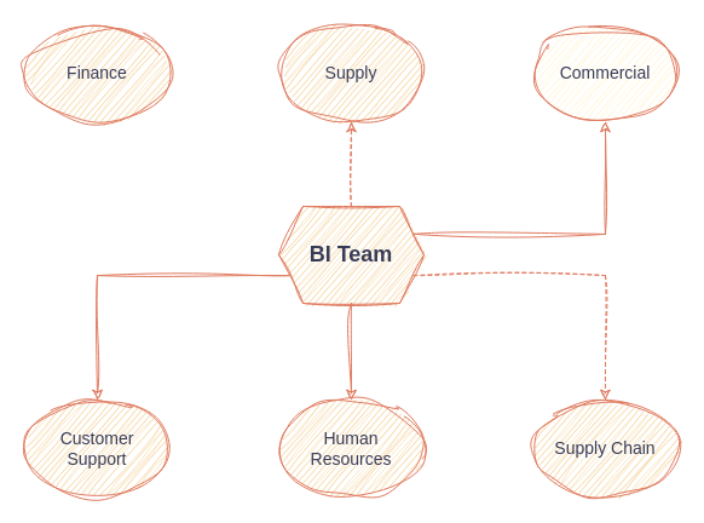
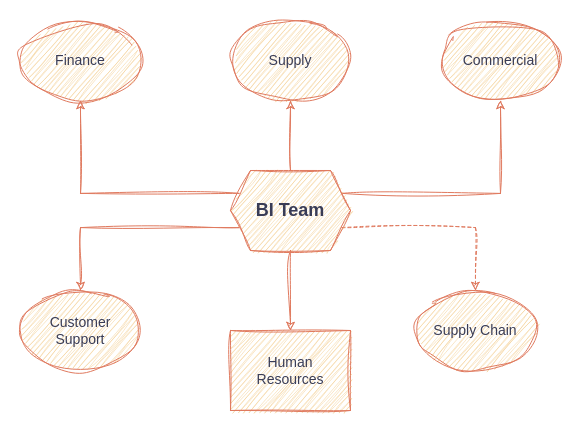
- <mxCell id="13" value="&lt;font style=&quot;font-size: 14px;&quot;&gt;Commercial&lt;/font&gt;" style="ellipse;whiteSpace=wrap;html=1;fillColor=#fff2cc;strokeColor=#E07A5F;sketch=1;curveFitting=1;jiggle=2;labelBackgroundColor=none;fontColor=#393C56;" vertex="1" parent="1"><mxGeometry x="440" y="20" width="120" height="80" as="geometry" /></mxCell>
+ <mxCell id="13" value="&lt;font style=&quot;font-size: 14px;&quot;&gt;Commercial&lt;/font&gt;" style="ellipse;whiteSpace=wrap;html=1;fillColor=#F2CC8F;strokeColor=#E07A5F;sketch=1;curveFitting=1;jiggle=2;labelBackgroundColor=none;fontColor=#393C56;" vertex="1" parent="1"><mxGeometry x="440" y="20" width="120" height="80" as="geometry" /></mxCell>
- <mxCell id="3" style="edgeStyle=orthogonalEdgeStyle;rounded=0;orthogonalLoop=1;jettySize=auto;html=1;entryX=0.5;entryY=1;entryDx=0;entryDy=0;sketch=1;curveFitting=1;jiggle=2;labelBackgroundColor=none;strokeColor=#E07A5F;fontColor=default;dashed=1;" edge="1" parent="1" source="8" target="12"><mxGeometry relative="1" as="geometry" /></mxCell>
+ <mxCell id="3" style="edgeStyle=orthogonalEdgeStyle;rounded=0;orthogonalLoop=1;jettySize=auto;html=1;entryX=0.5;entryY=1;entryDx=0;entryDy=0;sketch=1;curveFitting=1;jiggle=2;labelBackgroundColor=none;strokeColor=#E07A5F;fontColor=default;" edge="1" parent="1" source="8" target="12"><mxGeometry relative="1" as="geometry" /></mxCell>
+ <mxCell id="2" style="edgeStyle=orthogonalEdgeStyle;rounded=0;orthogonalLoop=1;jettySize=auto;html=1;entryX=0.5;entryY=1;entryDx=0;entryDy=0;exitX=0;exitY=0.25;exitDx=0;exitDy=0;sketch=1;curveFitting=1;jiggle=2;labelBackgroundColor=none;strokeColor=#E07A5F;fontColor=default;" edge="1" parent="1" source="8" target="9"><mxGeometry relative="1" as="geometry" /></mxCell>
- <mxCell id="10" value="&lt;font style=&quot;font-size: 14px;&quot;&gt;Customer&lt;br&gt;Support&lt;/font&gt;" style="ellipse;whiteSpace=wrap;html=1;fillColor=#F2CC8F;strokeColor=#E07A5F;sketch=1;curveFitting=1;jiggle=2;labelBackgroundColor=none;fontColor=#393C56;" vertex="1" parent="1"><mxGeometry x="20" y="330" width="120" height="80" as="geometry" /></mxCell>
+ <mxCell id="10" value="&lt;font style=&quot;font-size: 14px;&quot;&gt;Customer&lt;br&gt;Support&lt;/font&gt;" style="ellipse;whiteSpace=wrap;html=1;fillColor=#F2CC8F;strokeColor=#E07A5F;sketch=1;curveFitting=1;jiggle=2;labelBackgroundColor=none;fontColor=#393C56;" vertex="1" parent="1"><mxGeometry x="20" y="290" width="120" height="80" as="geometry" /></mxCell>
- <mxCell id="11" value="&lt;font style=&quot;font-size: 14px;&quot;&gt;Human&lt;br&gt;Resources&lt;/font&gt;" style="ellipse;whiteSpace=wrap;html=1;fillColor=#F2CC8F;strokeColor=#E07A5F;sketch=1;curveFitting=1;jiggle=2;labelBackgroundColor=none;fontColor=#393C56;" vertex="1" parent="1"><mxGeometry x="230" y="330" width="120" height="80" as="geometry" /></mxCell>
+ <mxCell id="11" value="&lt;font style=&quot;font-size: 14px;&quot;&gt;Human&lt;br&gt;Resources&lt;/font&gt;" style="whiteSpace=wrap;html=1;fillColor=#F2CC8F;strokeColor=#E07A5F;sketch=1;curveFitting=1;jiggle=2;labelBackgroundColor=none;fontColor=#393C56;rounded=0;" vertex="1" parent="1"><mxGeometry x="230" y="330" width="120" height="80" as="geometry" /></mxCell>
- <mxCell id="14" value="&lt;font style=&quot;font-size: 14px;&quot;&gt;Supply Chain&lt;/font&gt;" style="ellipse;whiteSpace=wrap;html=1;fillColor=#F2CC8F;strokeColor=#E07A5F;sketch=1;curveFitting=1;jiggle=2;labelBackgroundColor=none;fontColor=#393C56;" vertex="1" parent="1"><mxGeometry x="440" y="330" width="120" height="80" as="geometry" /></mxCell>
+ <mxCell id="14" value="&lt;font style=&quot;font-size: 14px;&quot;&gt;Supply Chain&lt;/font&gt;" style="ellipse;whiteSpace=wrap;html=1;fillColor=#F2CC8F;strokeColor=#E07A5F;sketch=1;curveFitting=1;jiggle=2;labelBackgroundColor=none;fontColor=#393C56;" vertex="1" parent="1"><mxGeometry x="415" y="290" width="120" height="80" as="geometry" /></mxCell>
